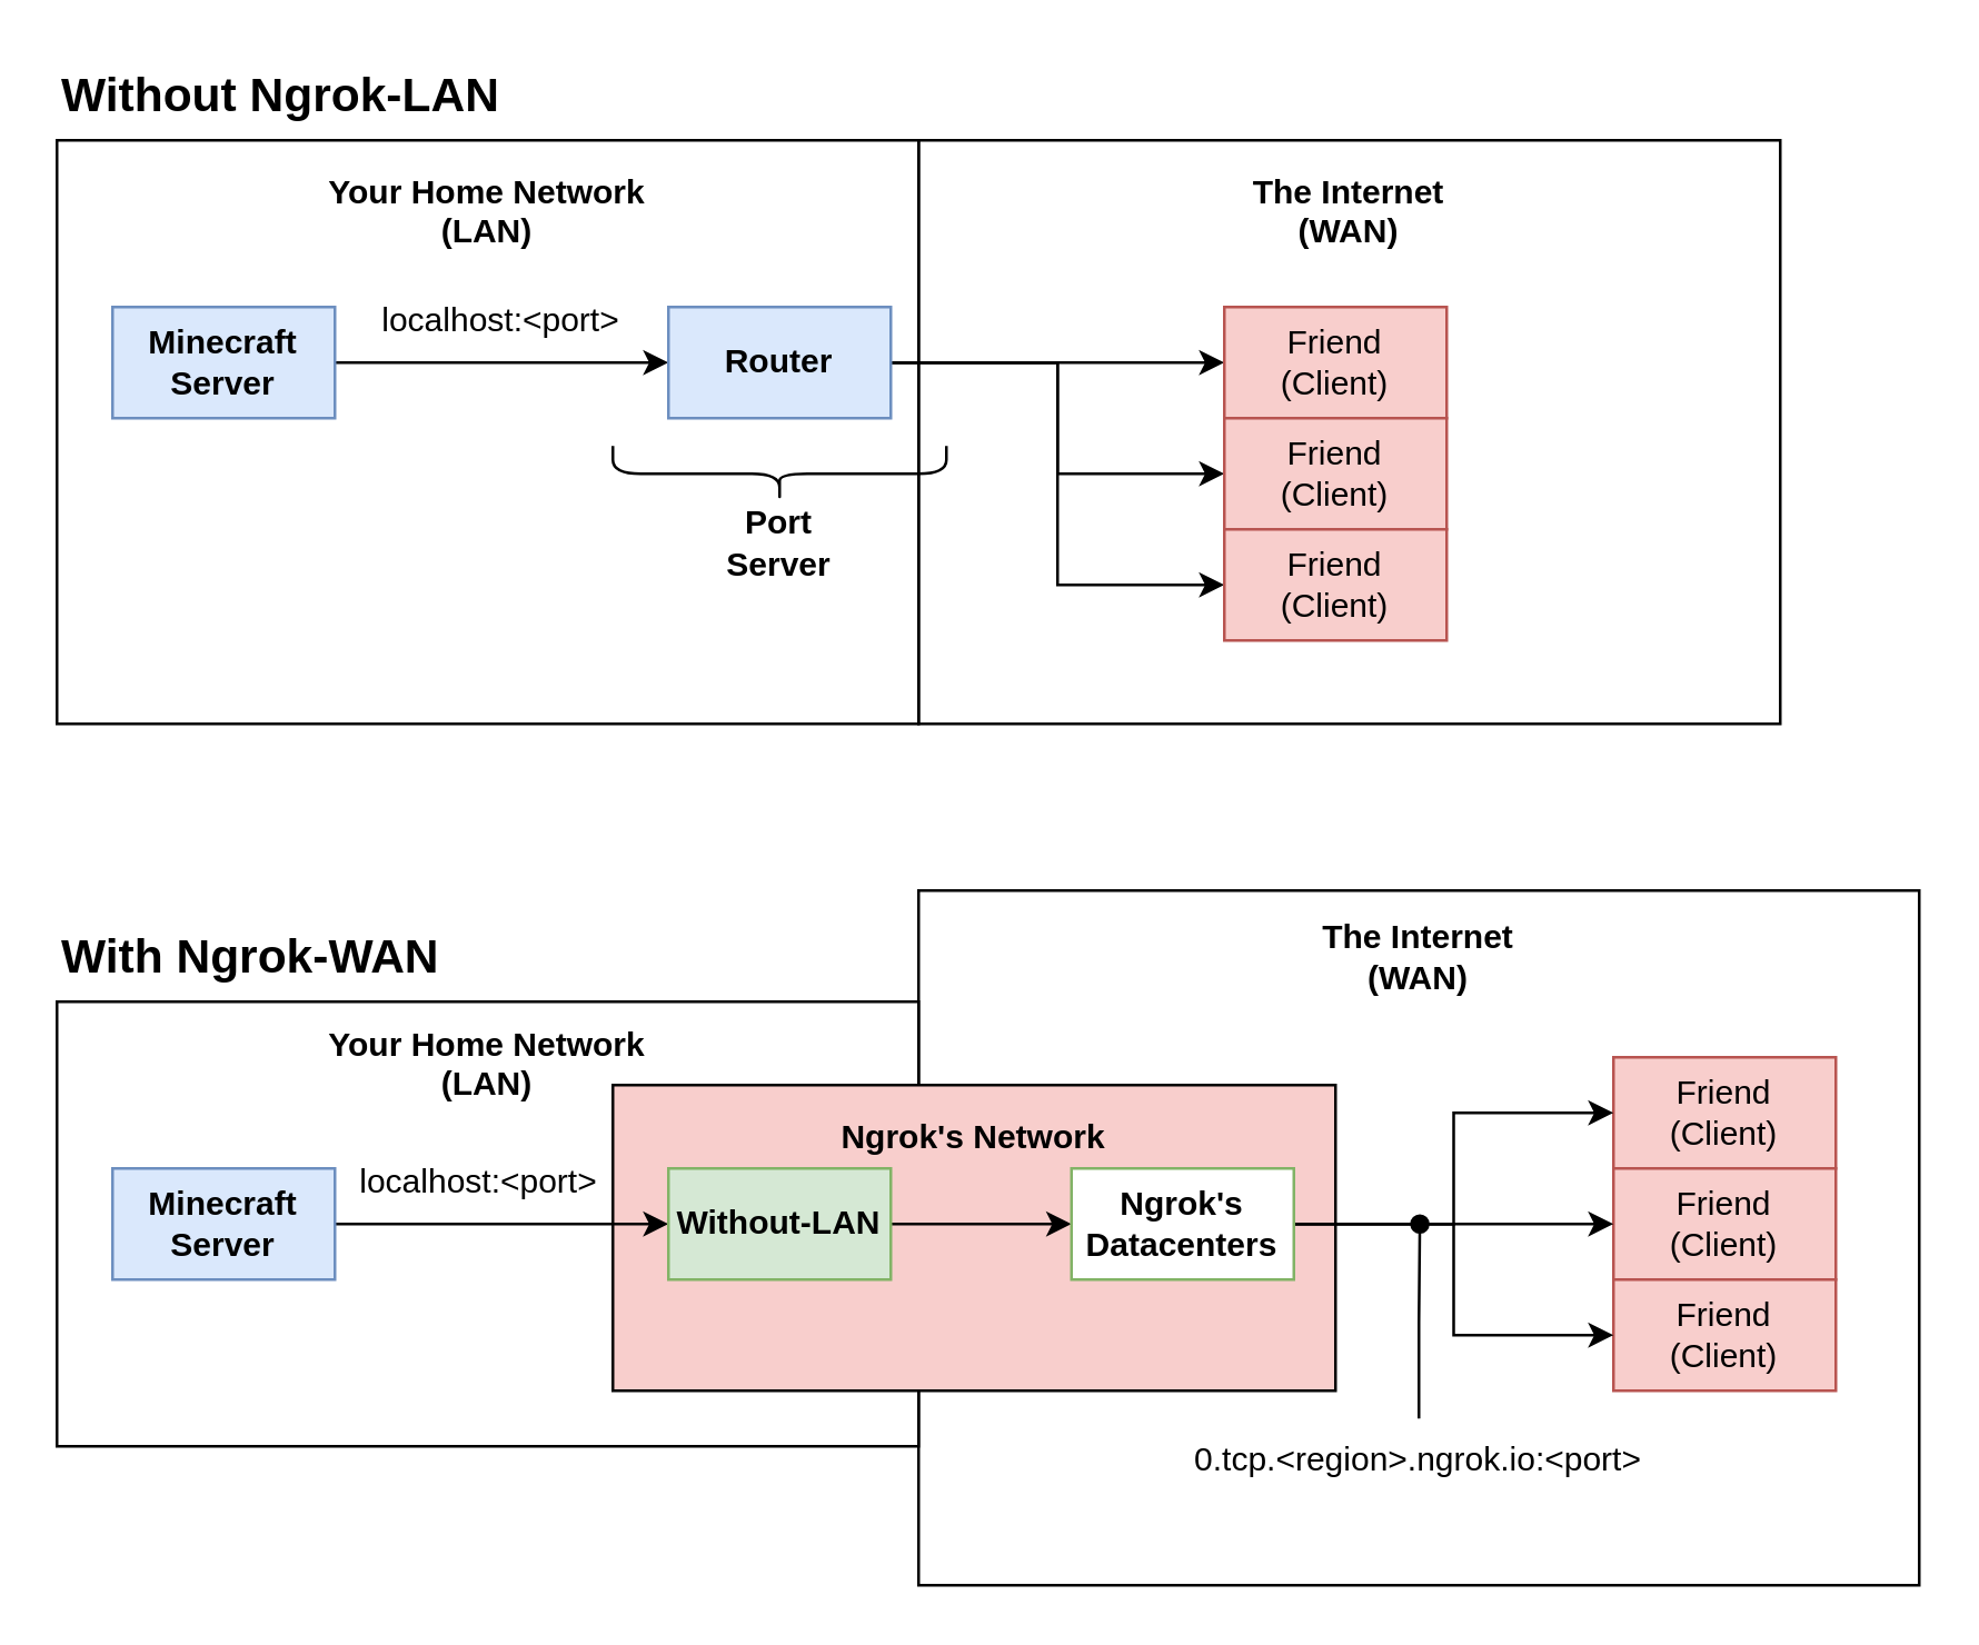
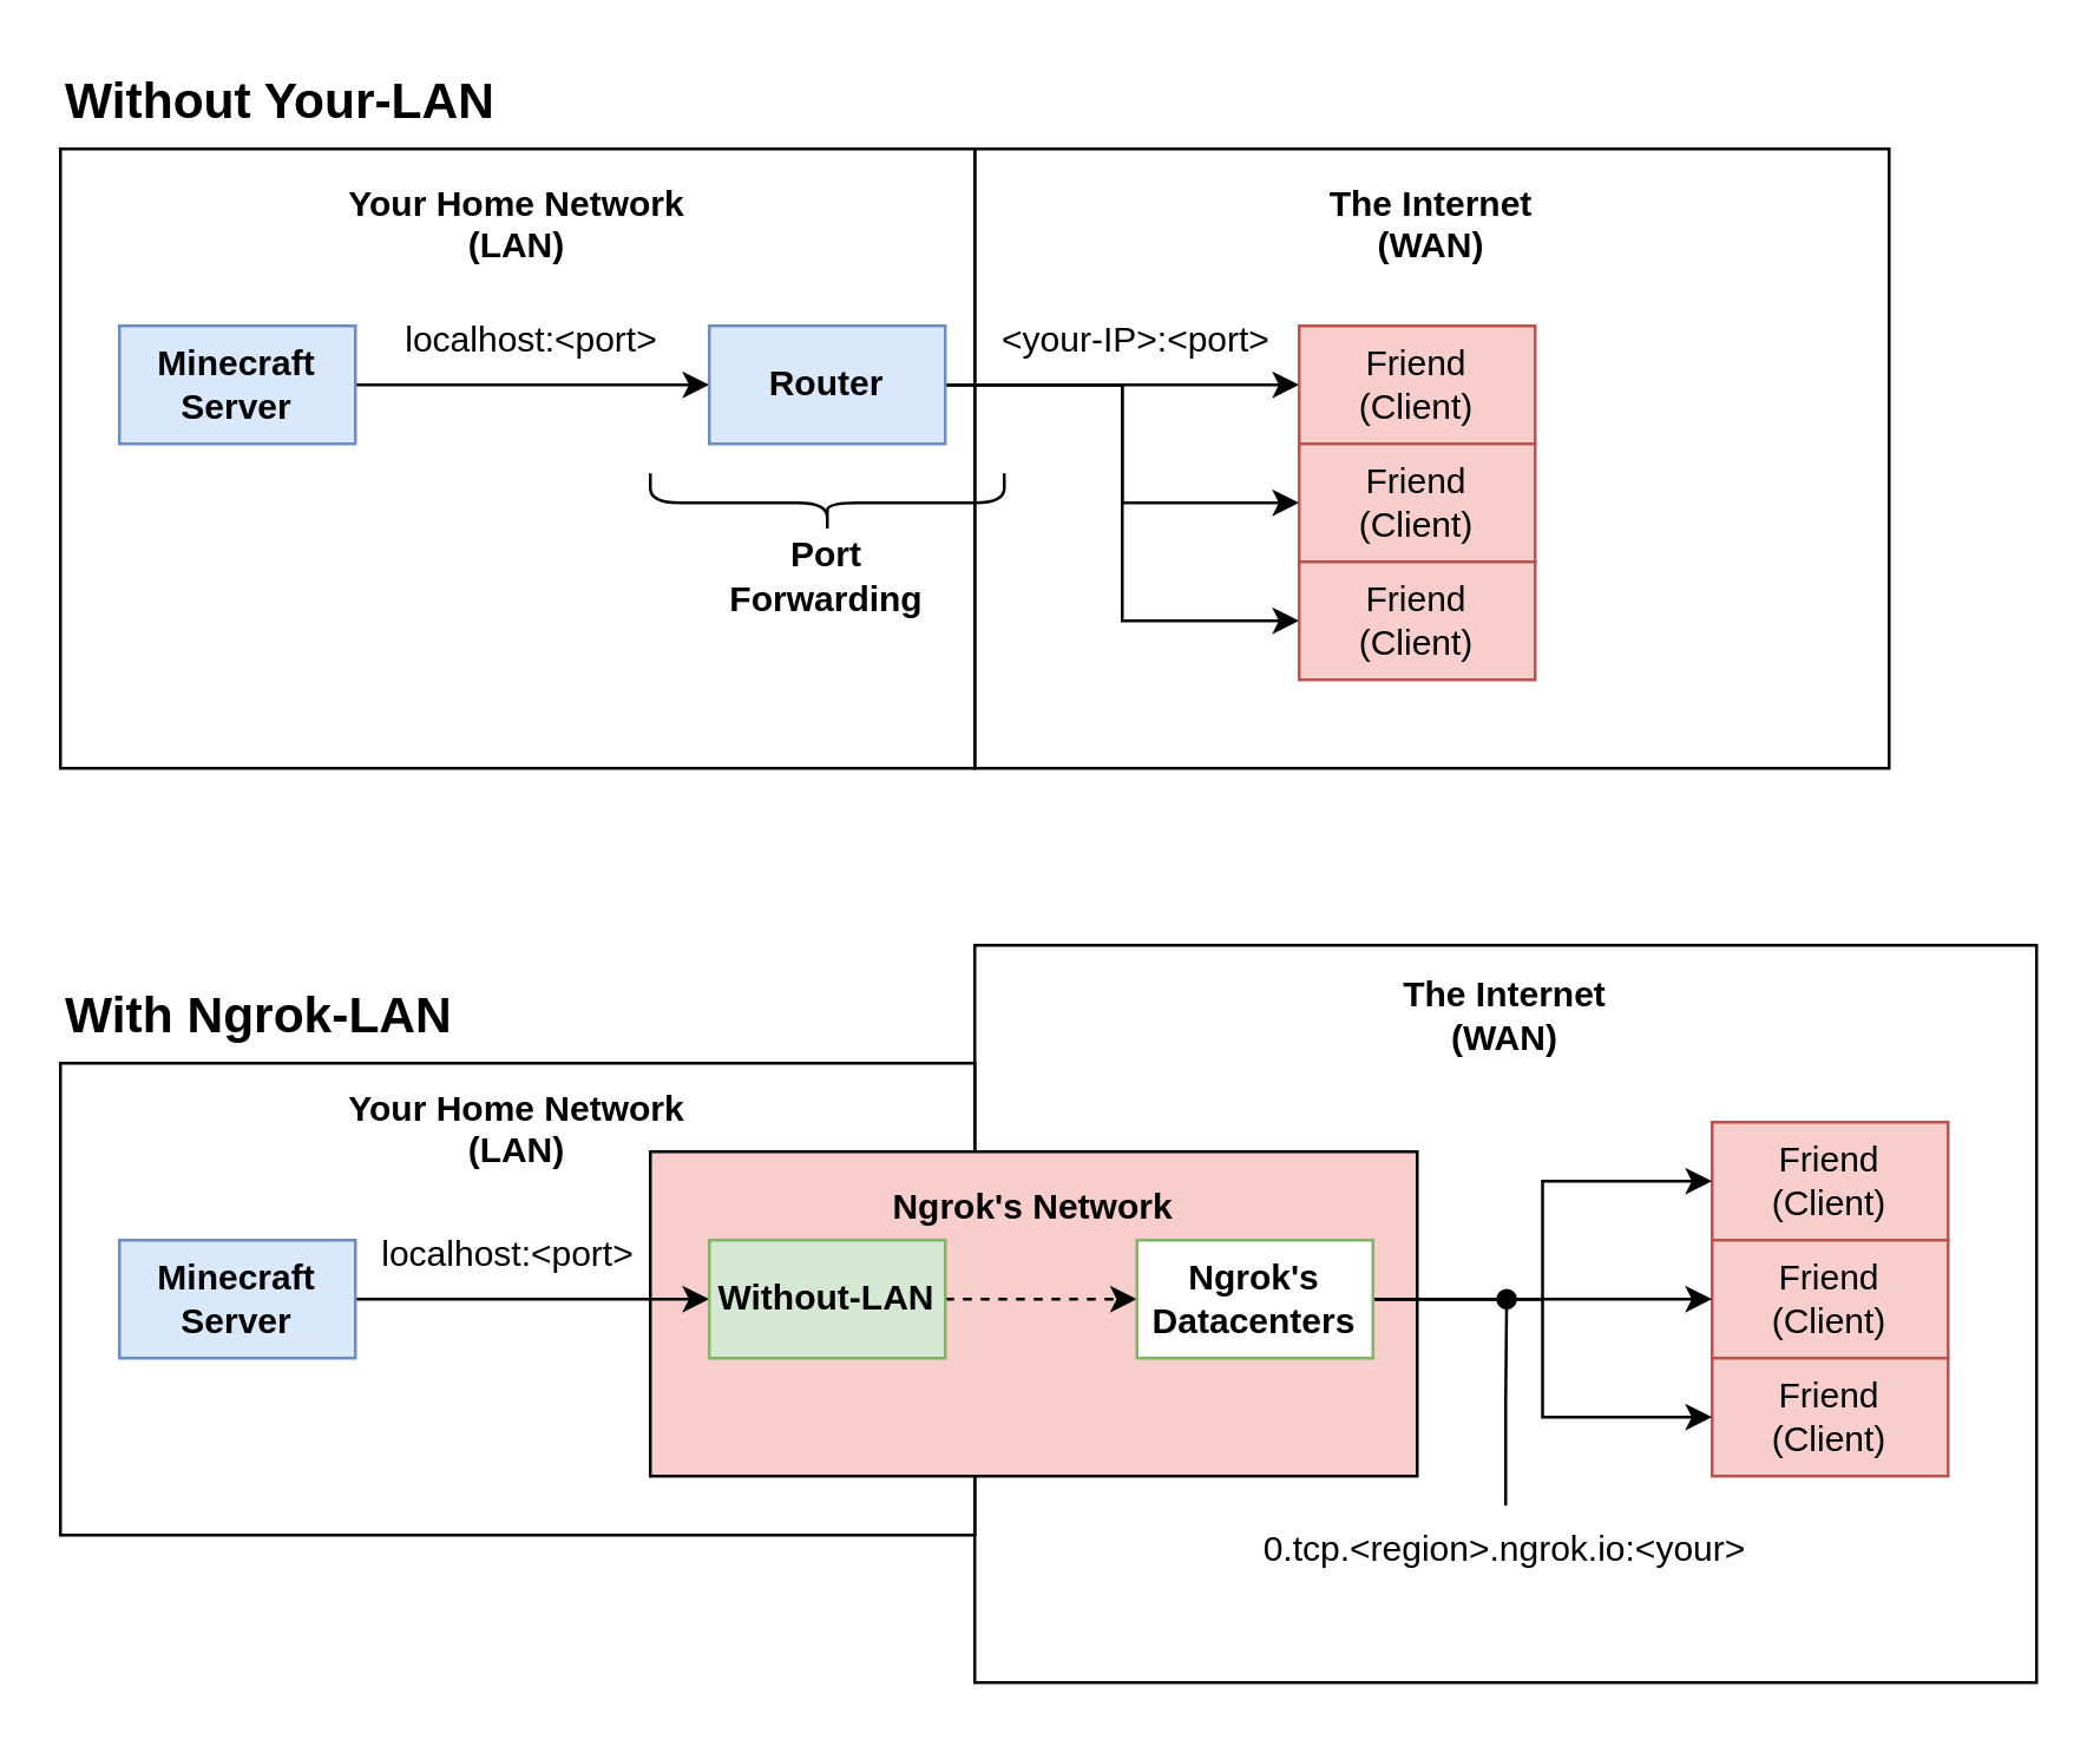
- <mxCell id="35" value="&lt;font style=&quot;font-size: 17px;&quot;&gt;&lt;b style=&quot;font-size: 17px;&quot;&gt;Without Ngrok-LAN&lt;/b&gt;&lt;/font&gt;" style="text;html=1;strokeColor=none;fillColor=none;align=left;verticalAlign=middle;whiteSpace=wrap;rounded=0;fontSize=17;" vertex="1" parent="1"><mxGeometry x="20" y="20" width="170" height="30" as="geometry" /></mxCell>
+ <mxCell id="35" value="&lt;font style=&quot;font-size: 17px;&quot;&gt;&lt;b style=&quot;font-size: 17px;&quot;&gt;Without Your-LAN&lt;/b&gt;&lt;/font&gt;" style="text;html=1;strokeColor=none;fillColor=none;align=left;verticalAlign=middle;whiteSpace=wrap;rounded=0;fontSize=17;" vertex="1" parent="1"><mxGeometry x="20" y="20" width="170" height="30" as="geometry" /></mxCell>
+ <mxCell id="15" value="&amp;lt;your-IP&amp;gt;:&amp;lt;port&amp;gt;" style="text;html=1;strokeColor=none;fillColor=none;align=center;verticalAlign=middle;whiteSpace=wrap;rounded=0;" vertex="1" parent="1"><mxGeometry x="335" y="100" width="100" height="30" as="geometry" /></mxCell>
- <mxCell id="20" value="&lt;b&gt;Port Server&lt;/b&gt;" style="text;html=1;strokeColor=none;fillColor=none;align=center;verticalAlign=middle;whiteSpace=wrap;rounded=0;" vertex="1" parent="18"><mxGeometry x="30" y="20" width="60" height="30" as="geometry" /></mxCell>
+ <mxCell id="20" value="&lt;b&gt;Port Forwarding&lt;/b&gt;" style="text;html=1;strokeColor=none;fillColor=none;align=center;verticalAlign=middle;whiteSpace=wrap;rounded=0;" vertex="1" parent="18"><mxGeometry x="30" y="20" width="60" height="30" as="geometry" /></mxCell>
- <mxCell id="36" value="&lt;font style=&quot;font-size: 17px;&quot;&gt;&lt;b style=&quot;font-size: 17px;&quot;&gt;With Ngrok-WAN&lt;/b&gt;&lt;/font&gt;" style="text;html=1;strokeColor=none;fillColor=none;align=left;verticalAlign=middle;whiteSpace=wrap;rounded=0;fontSize=17;" vertex="1" parent="1"><mxGeometry x="20" y="330" width="170" height="30" as="geometry" /></mxCell>
+ <mxCell id="36" value="&lt;font style=&quot;font-size: 17px;&quot;&gt;&lt;b style=&quot;font-size: 17px;&quot;&gt;With Ngrok-LAN&lt;/b&gt;&lt;/font&gt;" style="text;html=1;strokeColor=none;fillColor=none;align=left;verticalAlign=middle;whiteSpace=wrap;rounded=0;fontSize=17;" vertex="1" parent="1"><mxGeometry x="20" y="330" width="170" height="30" as="geometry" /></mxCell>
- <mxCell id="23" style="edgeStyle=orthogonalEdgeStyle;rounded=0;orthogonalLoop=1;jettySize=auto;html=1;exitX=1;exitY=0.5;exitDx=0;exitDy=0;entryX=0;entryY=0.5;entryDx=0;entryDy=0;" edge="1" parent="1" source="24" target="34"><mxGeometry relative="1" as="geometry" /></mxCell>
+ <mxCell id="23" style="edgeStyle=orthogonalEdgeStyle;rounded=0;orthogonalLoop=1;jettySize=auto;html=1;exitX=1;exitY=0.5;exitDx=0;exitDy=0;entryX=0;entryY=0.5;entryDx=0;entryDy=0;dashed=1;" edge="1" parent="1" source="24" target="34"><mxGeometry relative="1" as="geometry" /></mxCell>
- <mxCell id="28" value="0.tcp.&amp;lt;region&amp;gt;.ngrok.io:&amp;lt;port&amp;gt;" style="text;html=1;strokeColor=none;fillColor=none;align=center;verticalAlign=middle;whiteSpace=wrap;rounded=0;" vertex="1" parent="1"><mxGeometry x="420" y="510" width="180" height="30" as="geometry" /></mxCell>
+ <mxCell id="28" value="0.tcp.&amp;lt;region&amp;gt;.ngrok.io:&amp;lt;your&amp;gt;" style="text;html=1;strokeColor=none;fillColor=none;align=center;verticalAlign=middle;whiteSpace=wrap;rounded=0;" vertex="1" parent="1"><mxGeometry x="420" y="510" width="180" height="30" as="geometry" /></mxCell>
